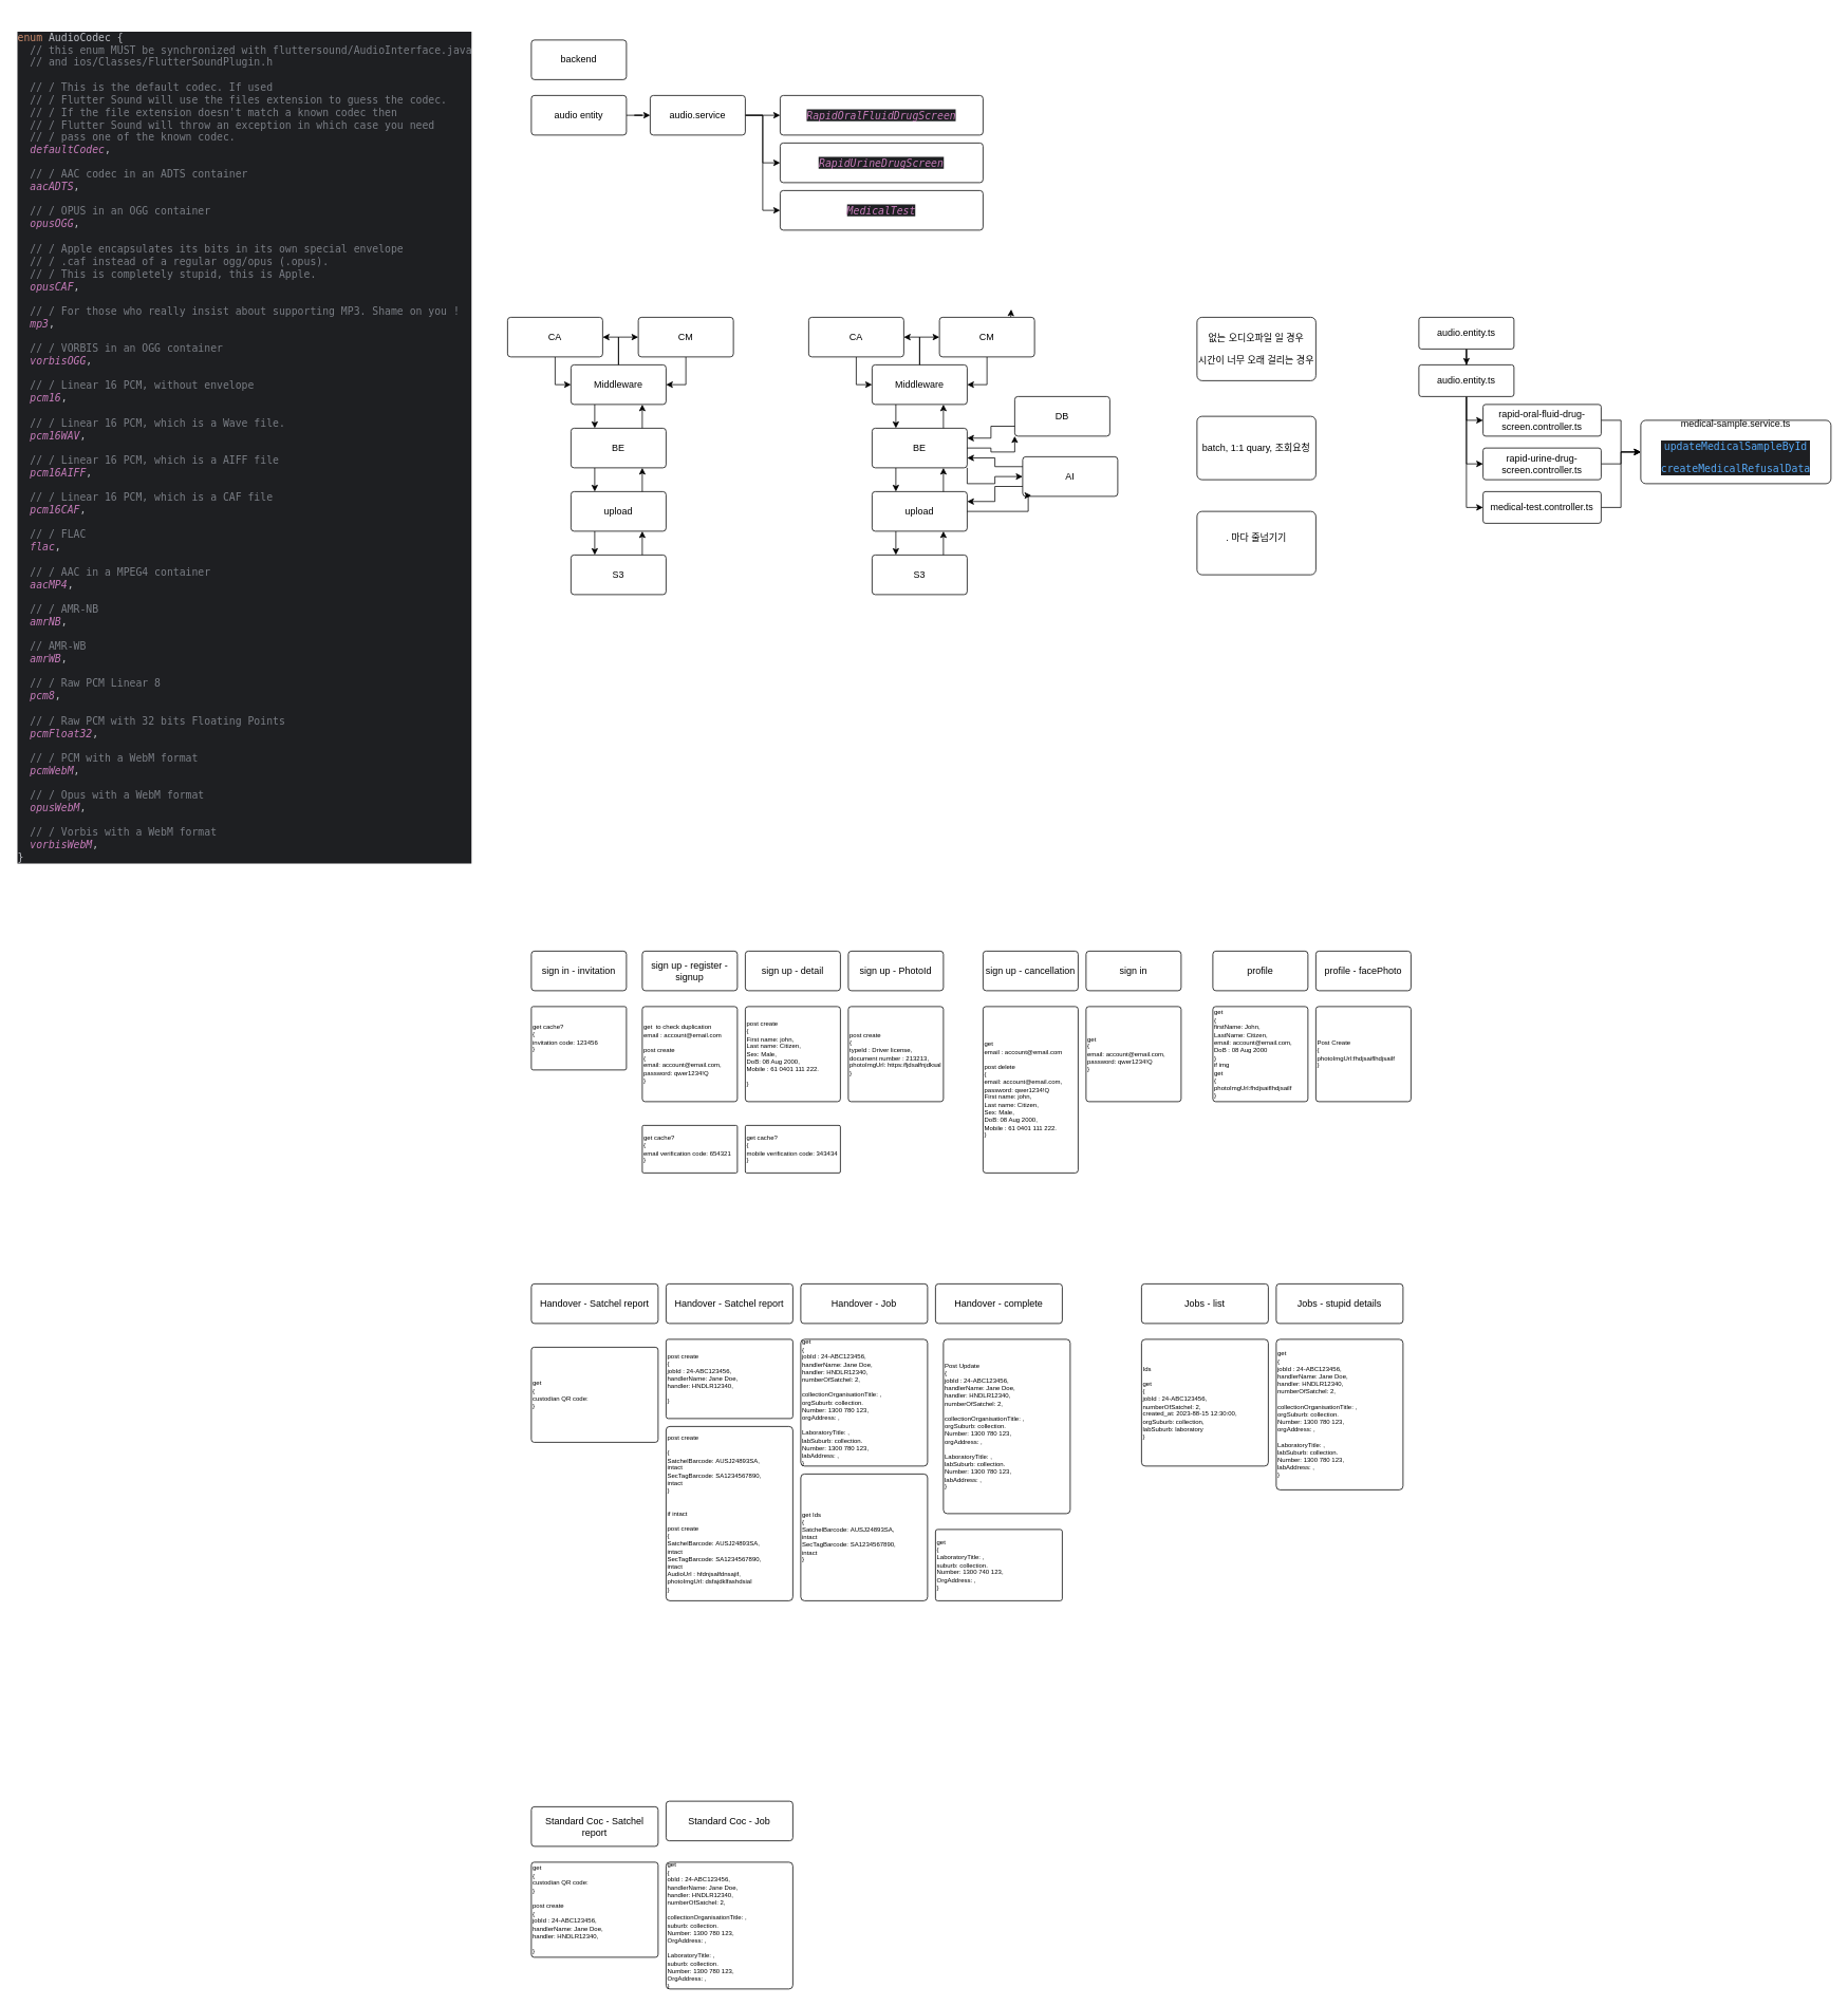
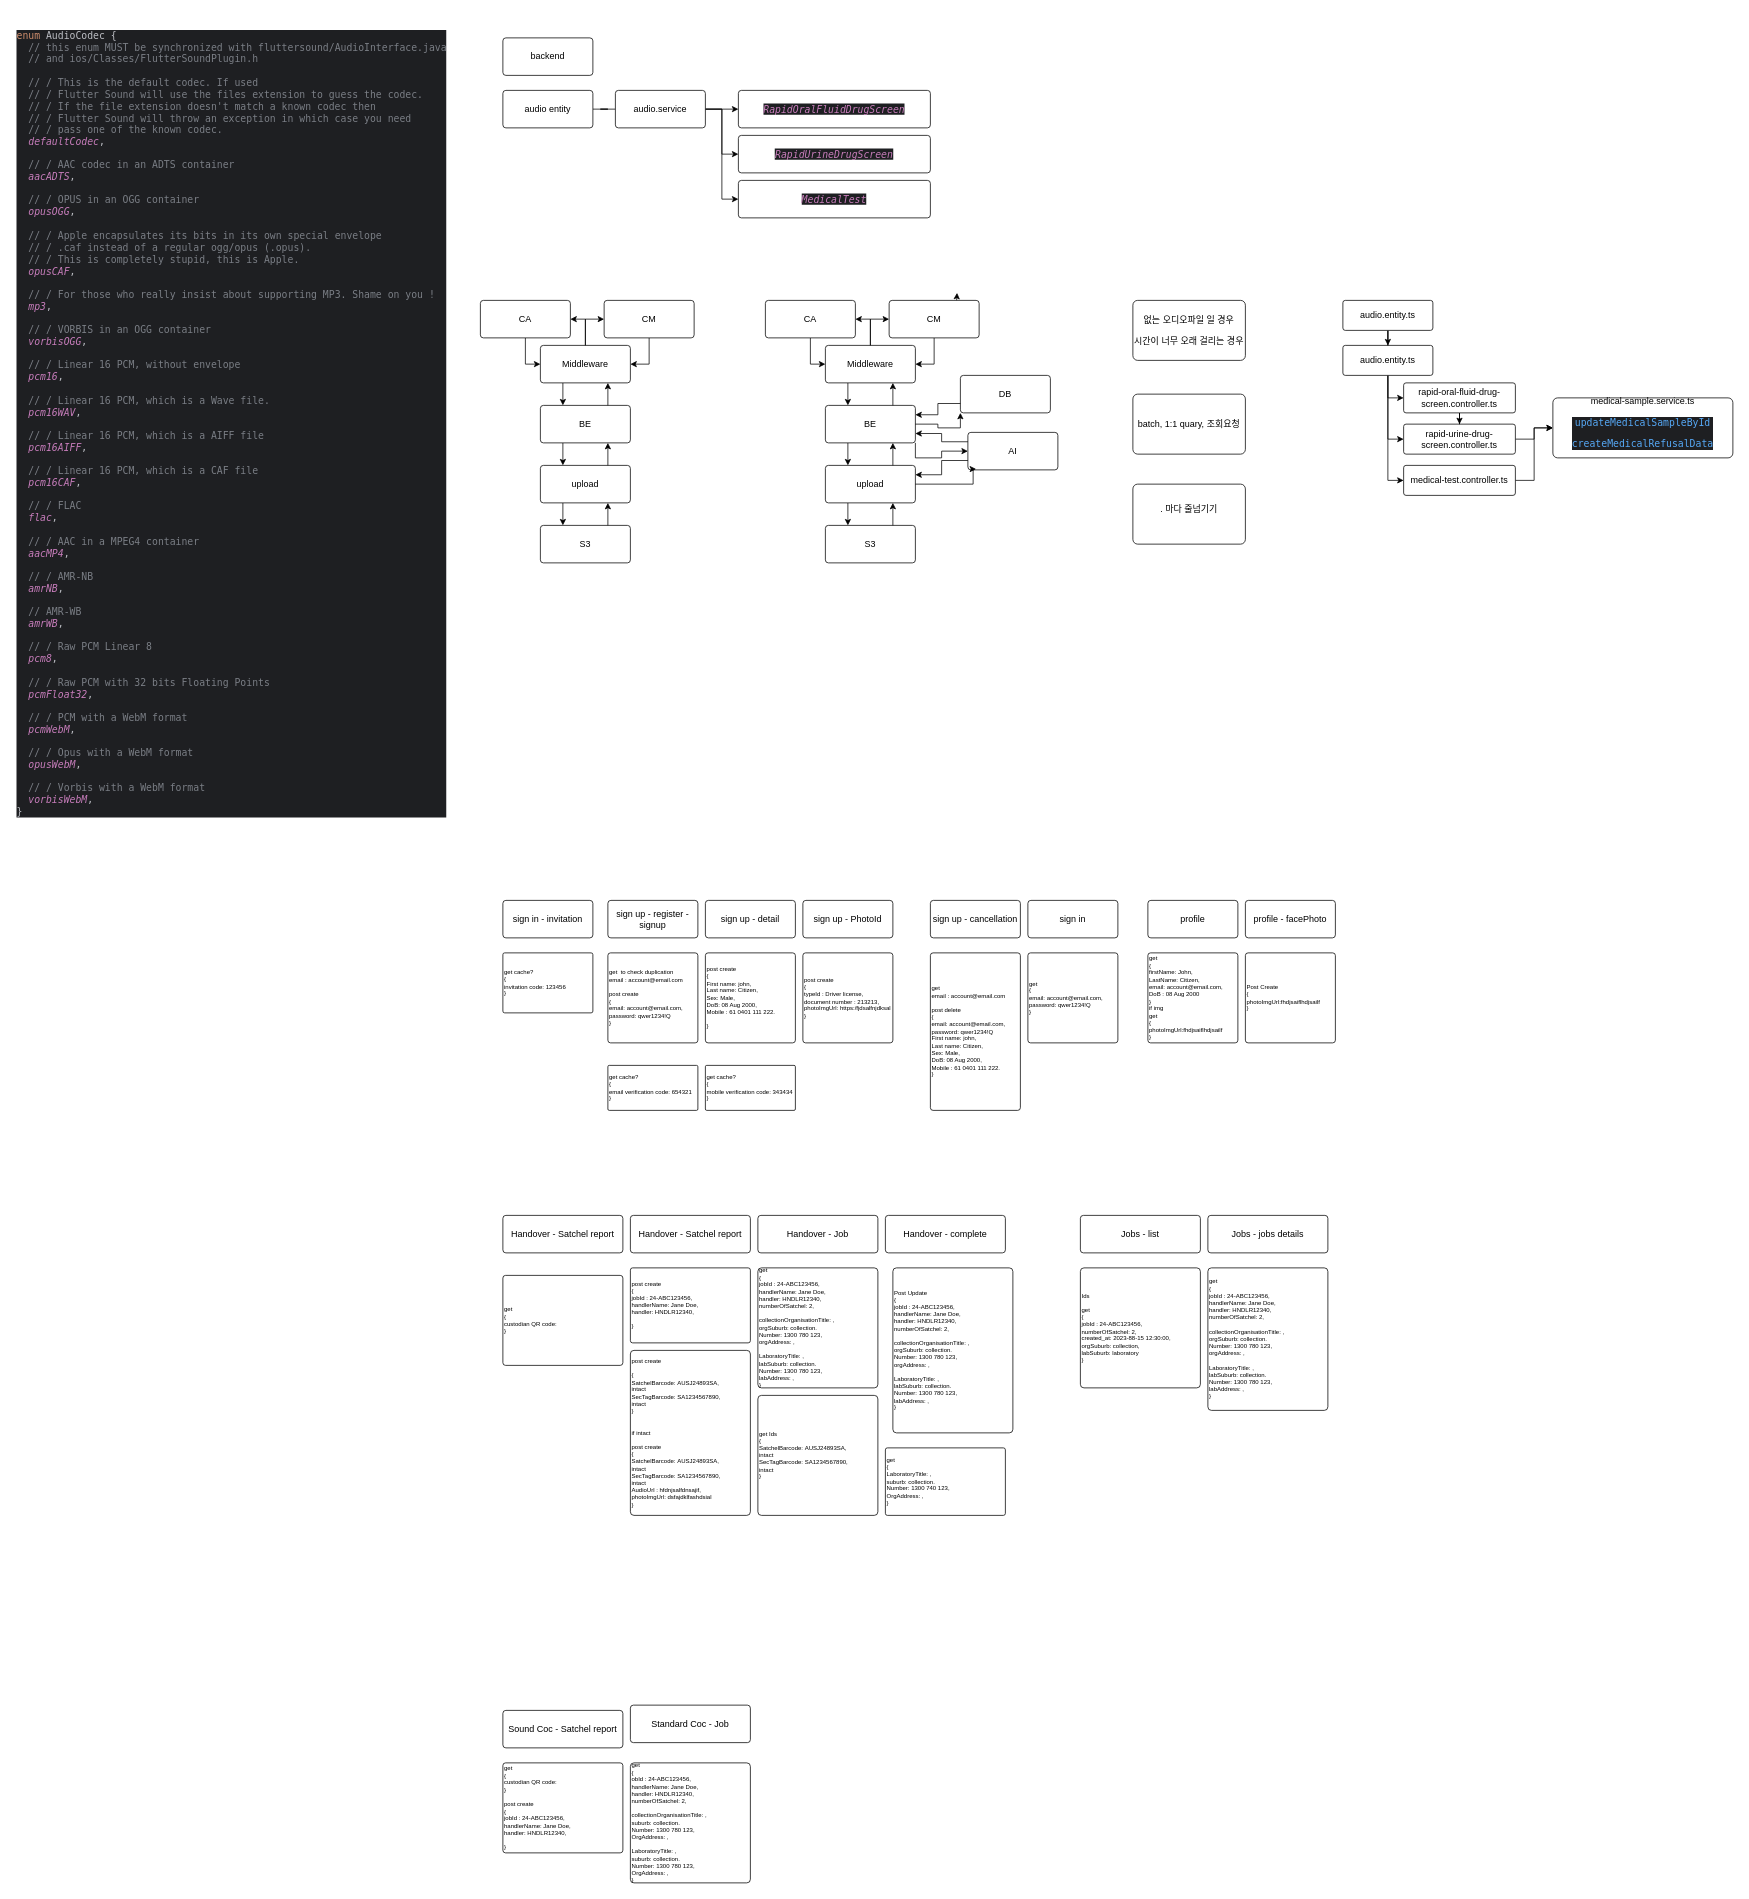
- <mxCell id="40" style="edgeStyle=orthogonalEdgeStyle;rounded=0;orthogonalLoop=1;jettySize=auto;html=1;entryX=0;entryY=0.5;entryDx=0;entryDy=0;" parent="1" source="41" target="45" edge="1"><mxGeometry relative="1" as="geometry" /></mxCell>
+ <mxCell id="40" style="edgeStyle=orthogonalEdgeStyle;rounded=0;orthogonalLoop=1;jettySize=auto;html=1;entryX=0;entryY=0.5;entryDx=0;entryDy=0;endArrow=none;" parent="1" source="41" target="45" edge="1"><mxGeometry relative="1" as="geometry" /></mxCell>
- <mxCell id="100" style="edgeStyle=orthogonalEdgeStyle;rounded=0;orthogonalLoop=1;jettySize=auto;html=1;" edge="1" parent="1" source="101" target="106"><mxGeometry relative="1" as="geometry" /></mxCell>
+ <mxCell id="100" style="edgeStyle=orthogonalEdgeStyle;rounded=0;orthogonalLoop=1;jettySize=auto;html=1;" edge="1" parent="1" source="101" target="103"><mxGeometry relative="1" as="geometry" /></mxCell>
- <mxCell id="29" value="Jobs - stupid details" style="rounded=1;whiteSpace=wrap;html=1;arcSize=8;" parent="1" vertex="1"><mxGeometry x="1610" y="1620" width="160" height="50" as="geometry" /></mxCell>
+ <mxCell id="29" value="Jobs - jobs details" style="rounded=1;whiteSpace=wrap;html=1;arcSize=8;" parent="1" vertex="1"><mxGeometry x="1610" y="1620" width="160" height="50" as="geometry" /></mxCell>
- <mxCell id="21" value="Standard Coc - Satchel report" style="rounded=1;whiteSpace=wrap;html=1;arcSize=8;" parent="1" vertex="1"><mxGeometry x="670" y="2280" width="160" height="50" as="geometry" /></mxCell>
+ <mxCell id="21" value="Sound Coc - Satchel report" style="rounded=1;whiteSpace=wrap;html=1;arcSize=8;" parent="1" vertex="1"><mxGeometry x="670" y="2280" width="160" height="50" as="geometry" /></mxCell>
